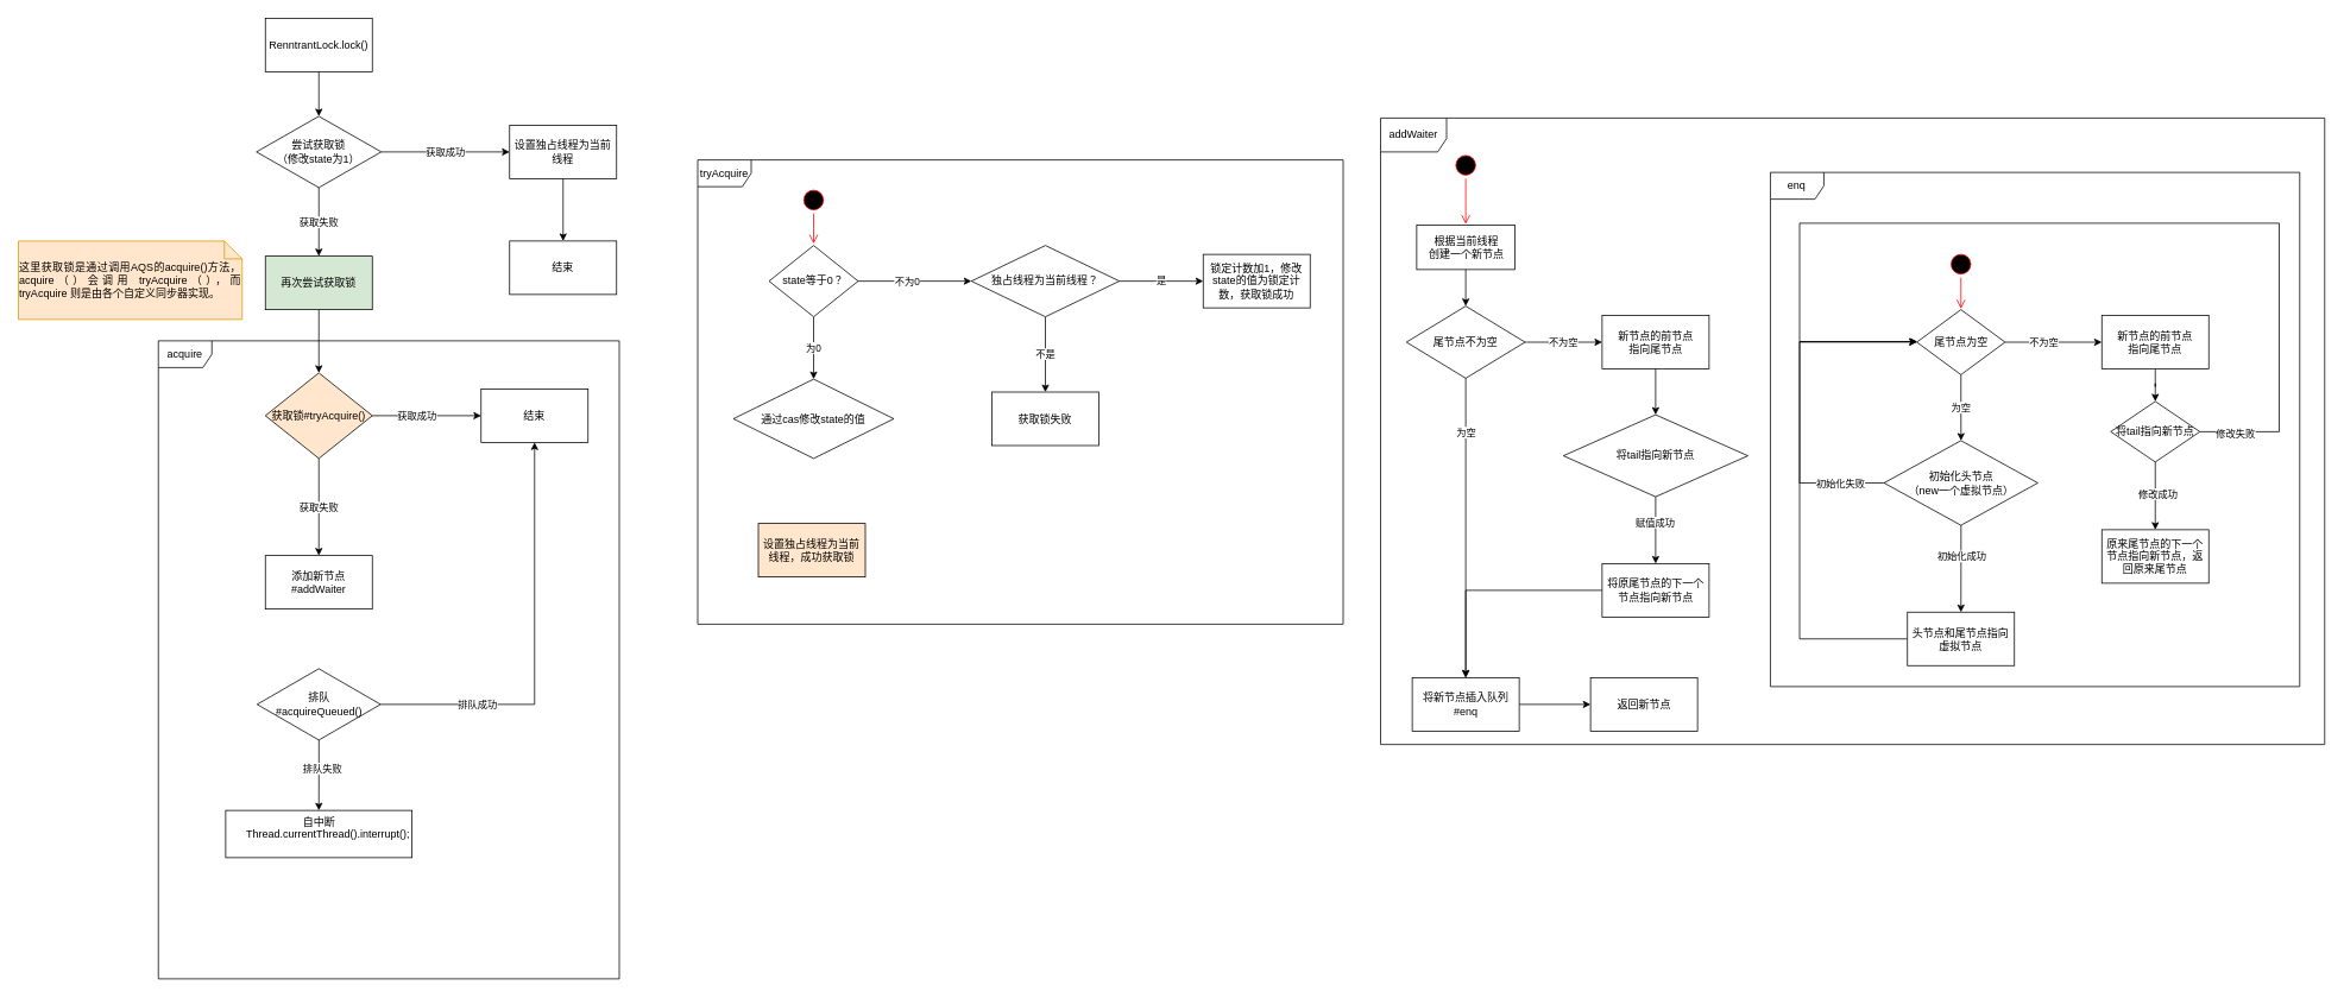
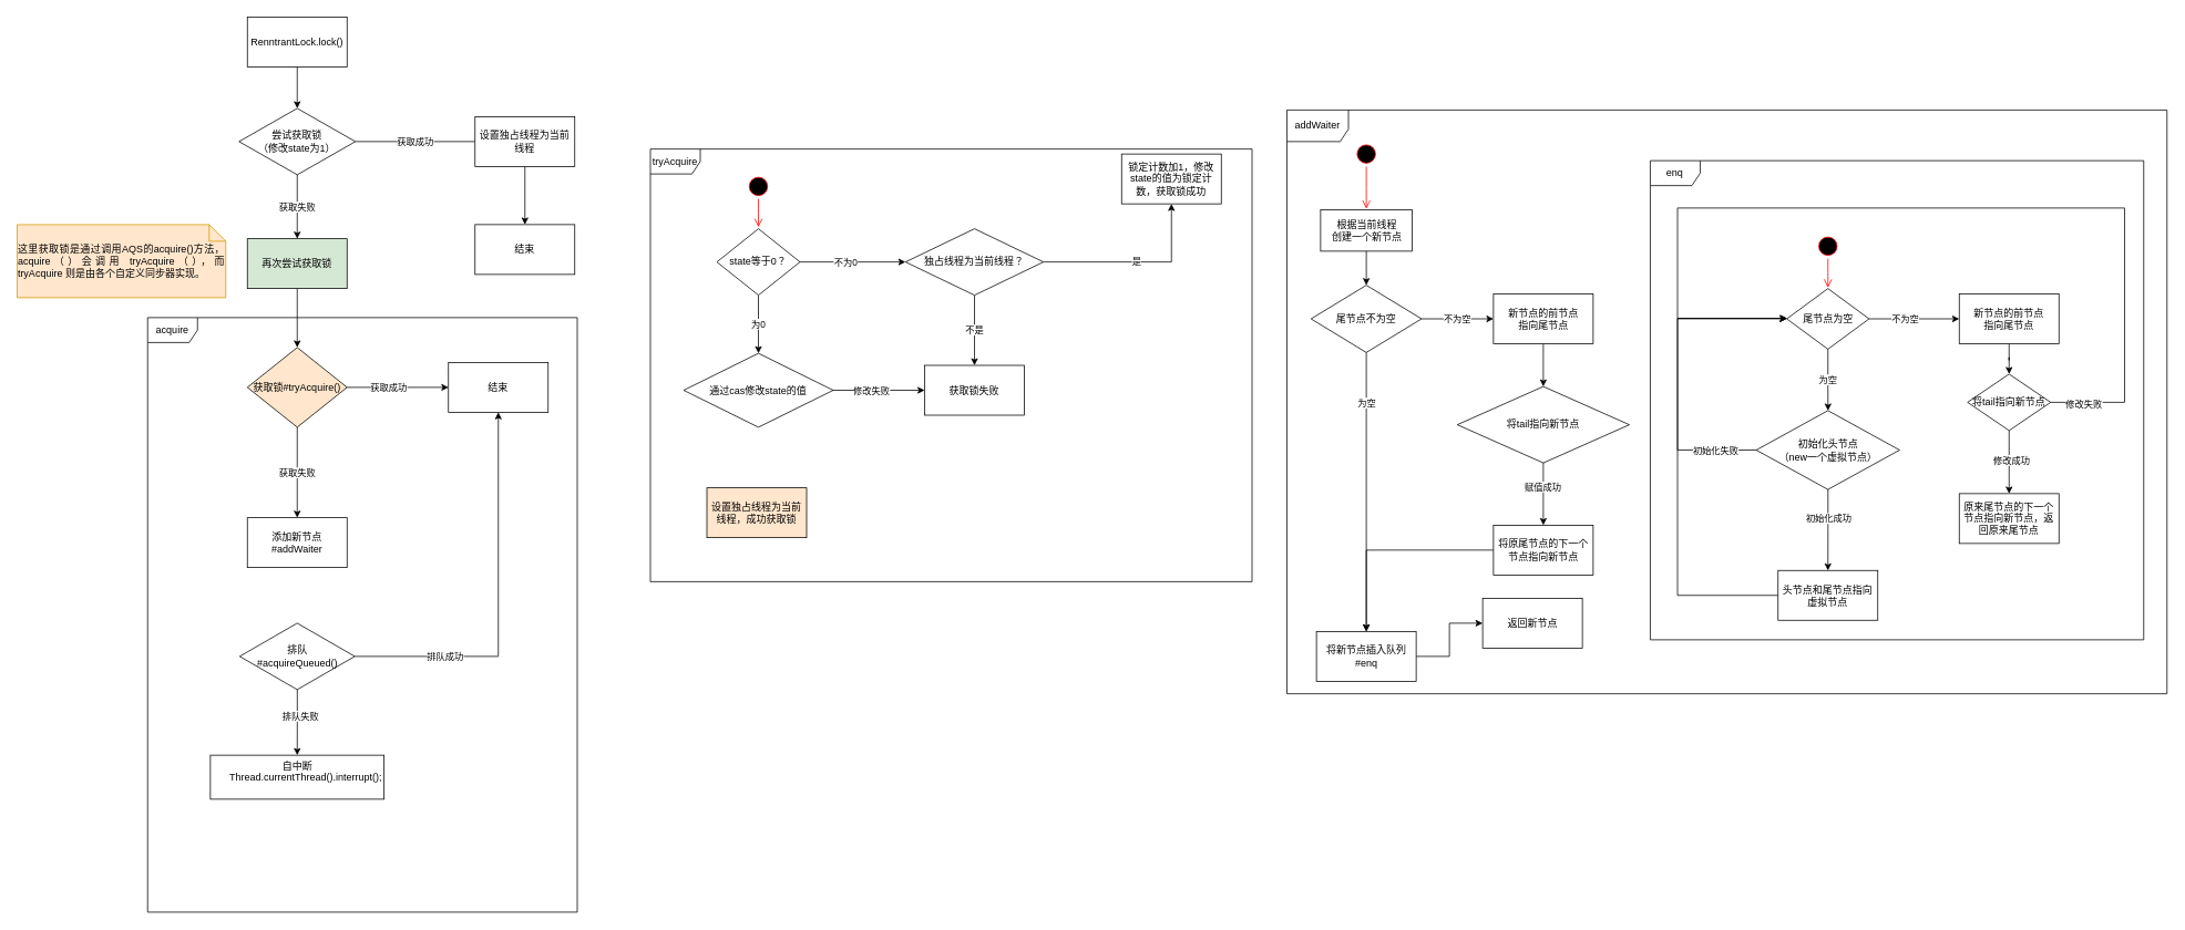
- <mxCell id="5" value="获取成功" style="edgeStyle=orthogonalEdgeStyle;rounded=0;orthogonalLoop=1;jettySize=auto;html=1;" edge="1" parent="1" source="7" target="9"><mxGeometry relative="1" as="geometry" /></mxCell>
+ <mxCell id="5" value="获取成功" style="edgeStyle=orthogonalEdgeStyle;rounded=0;orthogonalLoop=1;jettySize=auto;html=1;endArrow=none;" edge="1" parent="1" source="7" target="9"><mxGeometry relative="1" as="geometry" /></mxCell>
- <mxCell id="27" value="锁定计数加1，修改state的值为锁定计数，获取锁成功" style="whiteSpace=wrap;html=1;rounded=0;" vertex="1" parent="1"><mxGeometry x="1349" y="285" width="120" height="60" as="geometry" /></mxCell>
+ <mxCell id="27" value="锁定计数加1，修改state的值为锁定计数，获取锁成功" style="whiteSpace=wrap;html=1;rounded=0;" vertex="1" parent="1"><mxGeometry x="1349" y="185" width="120" height="60" as="geometry" /></mxCell>
+ <mxCell id="22" value="" style="edgeStyle=orthogonalEdgeStyle;rounded=0;orthogonalLoop=1;jettySize=auto;html=1;" edge="1" parent="1" source="24" target="26"><mxGeometry relative="1" as="geometry" /></mxCell>
+ <mxCell id="23" value="修改失败" style="edgeLabel;html=1;align=center;verticalAlign=middle;resizable=0;points=[];" vertex="1" connectable="0" parent="22"><mxGeometry x="-0.182" y="-1" relative="1" as="geometry"><mxPoint as="offset" /></mxGeometry></mxCell>
- <mxCell id="70" value="返回新节点" style="whiteSpace=wrap;html=1;fillColor=#FFFFFF;labelBackgroundColor=none;" vertex="1" parent="1"><mxGeometry x="1783.5" y="760" width="120" height="60" as="geometry" /></mxCell>
+ <mxCell id="70" value="返回新节点" style="whiteSpace=wrap;html=1;fillColor=#FFFFFF;labelBackgroundColor=none;" vertex="1" parent="1"><mxGeometry x="1783.5" y="720" width="120" height="60" as="geometry" /></mxCell>
